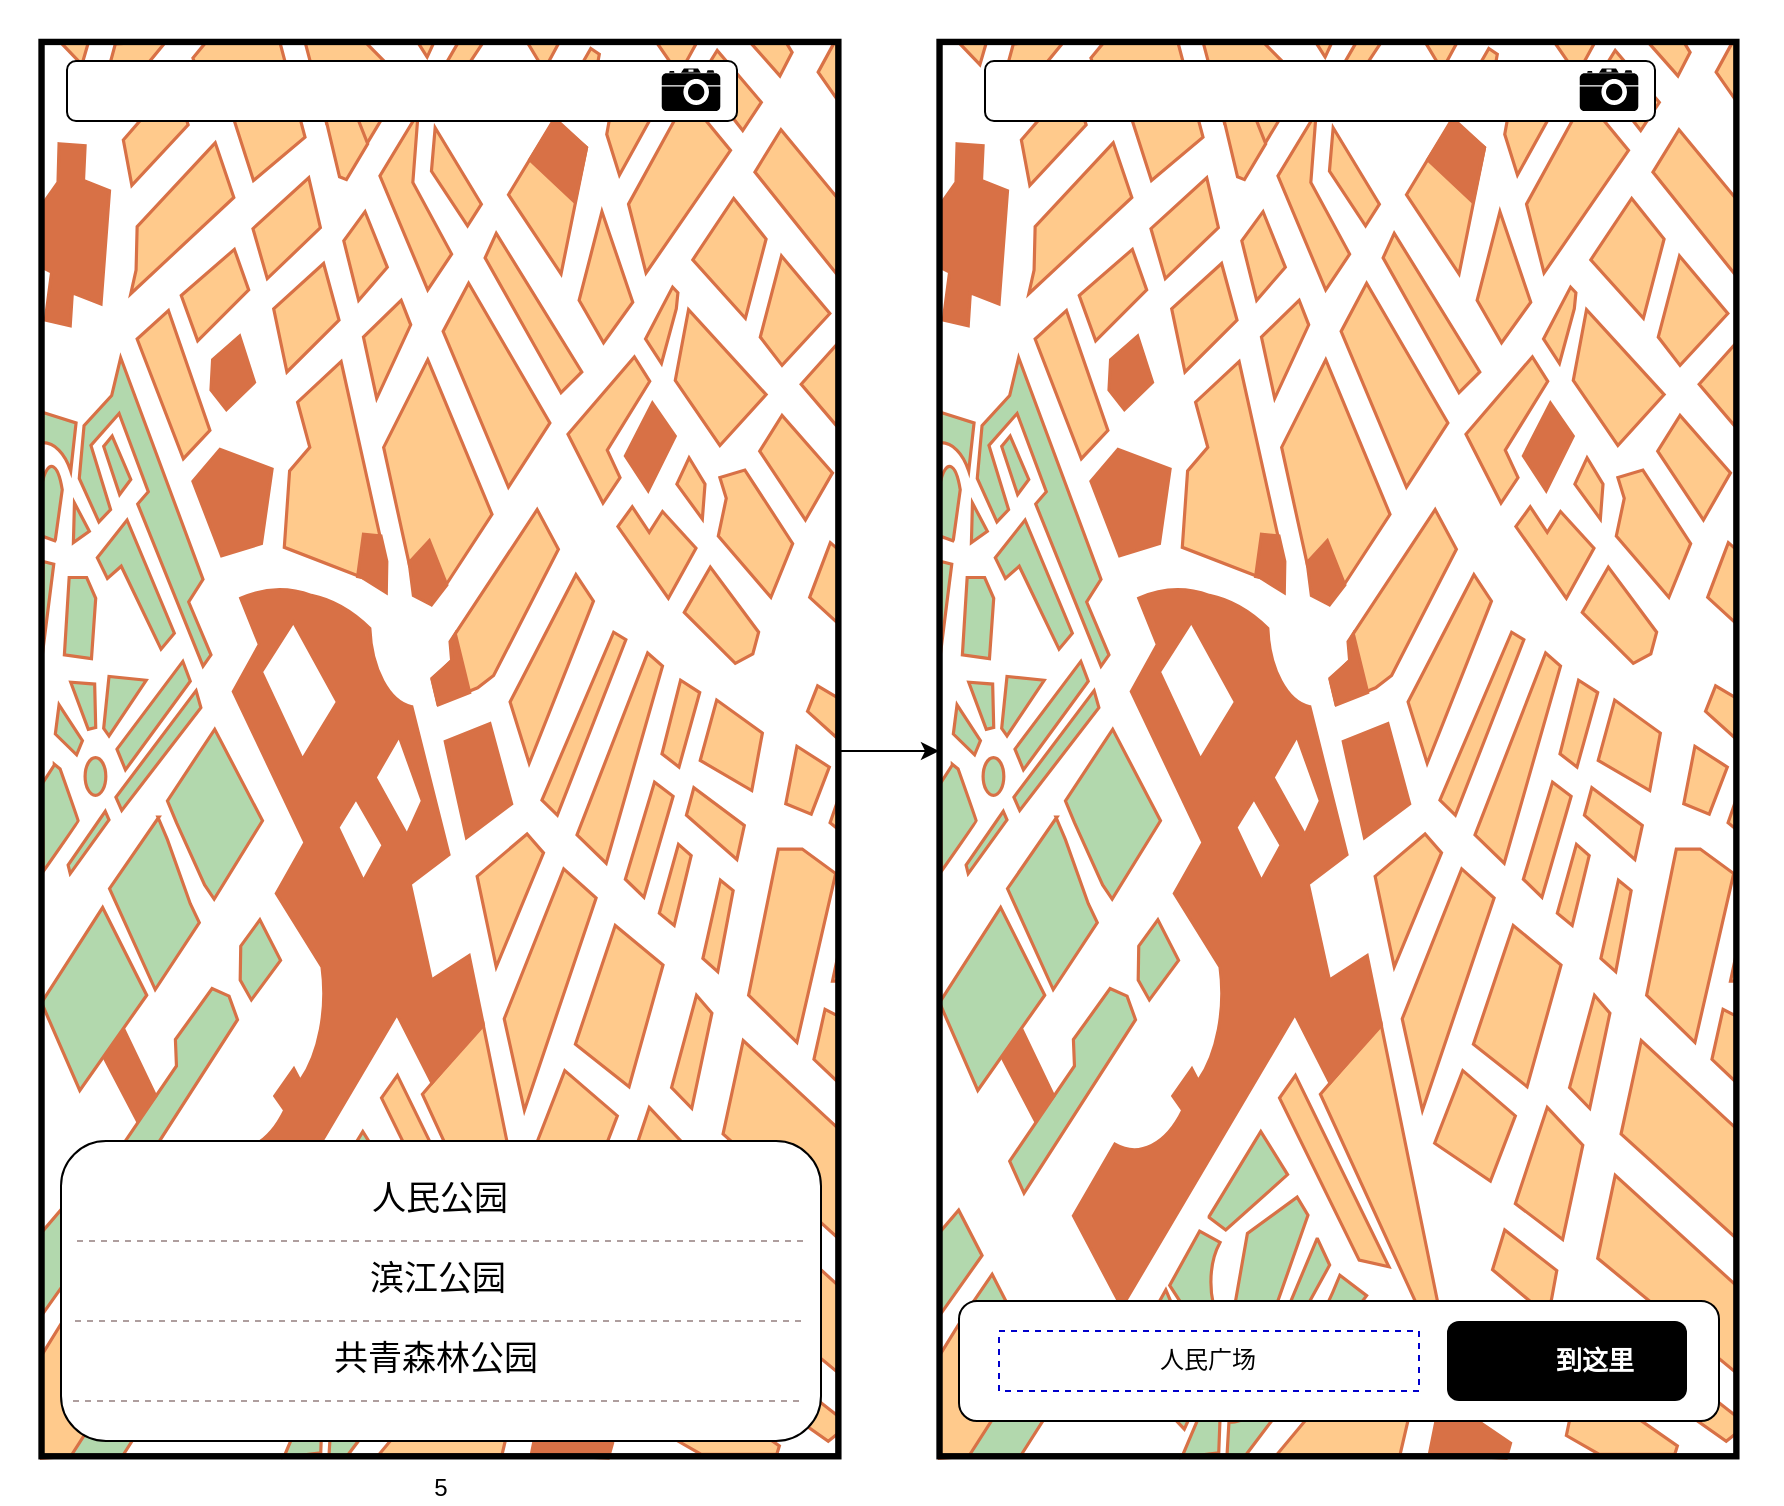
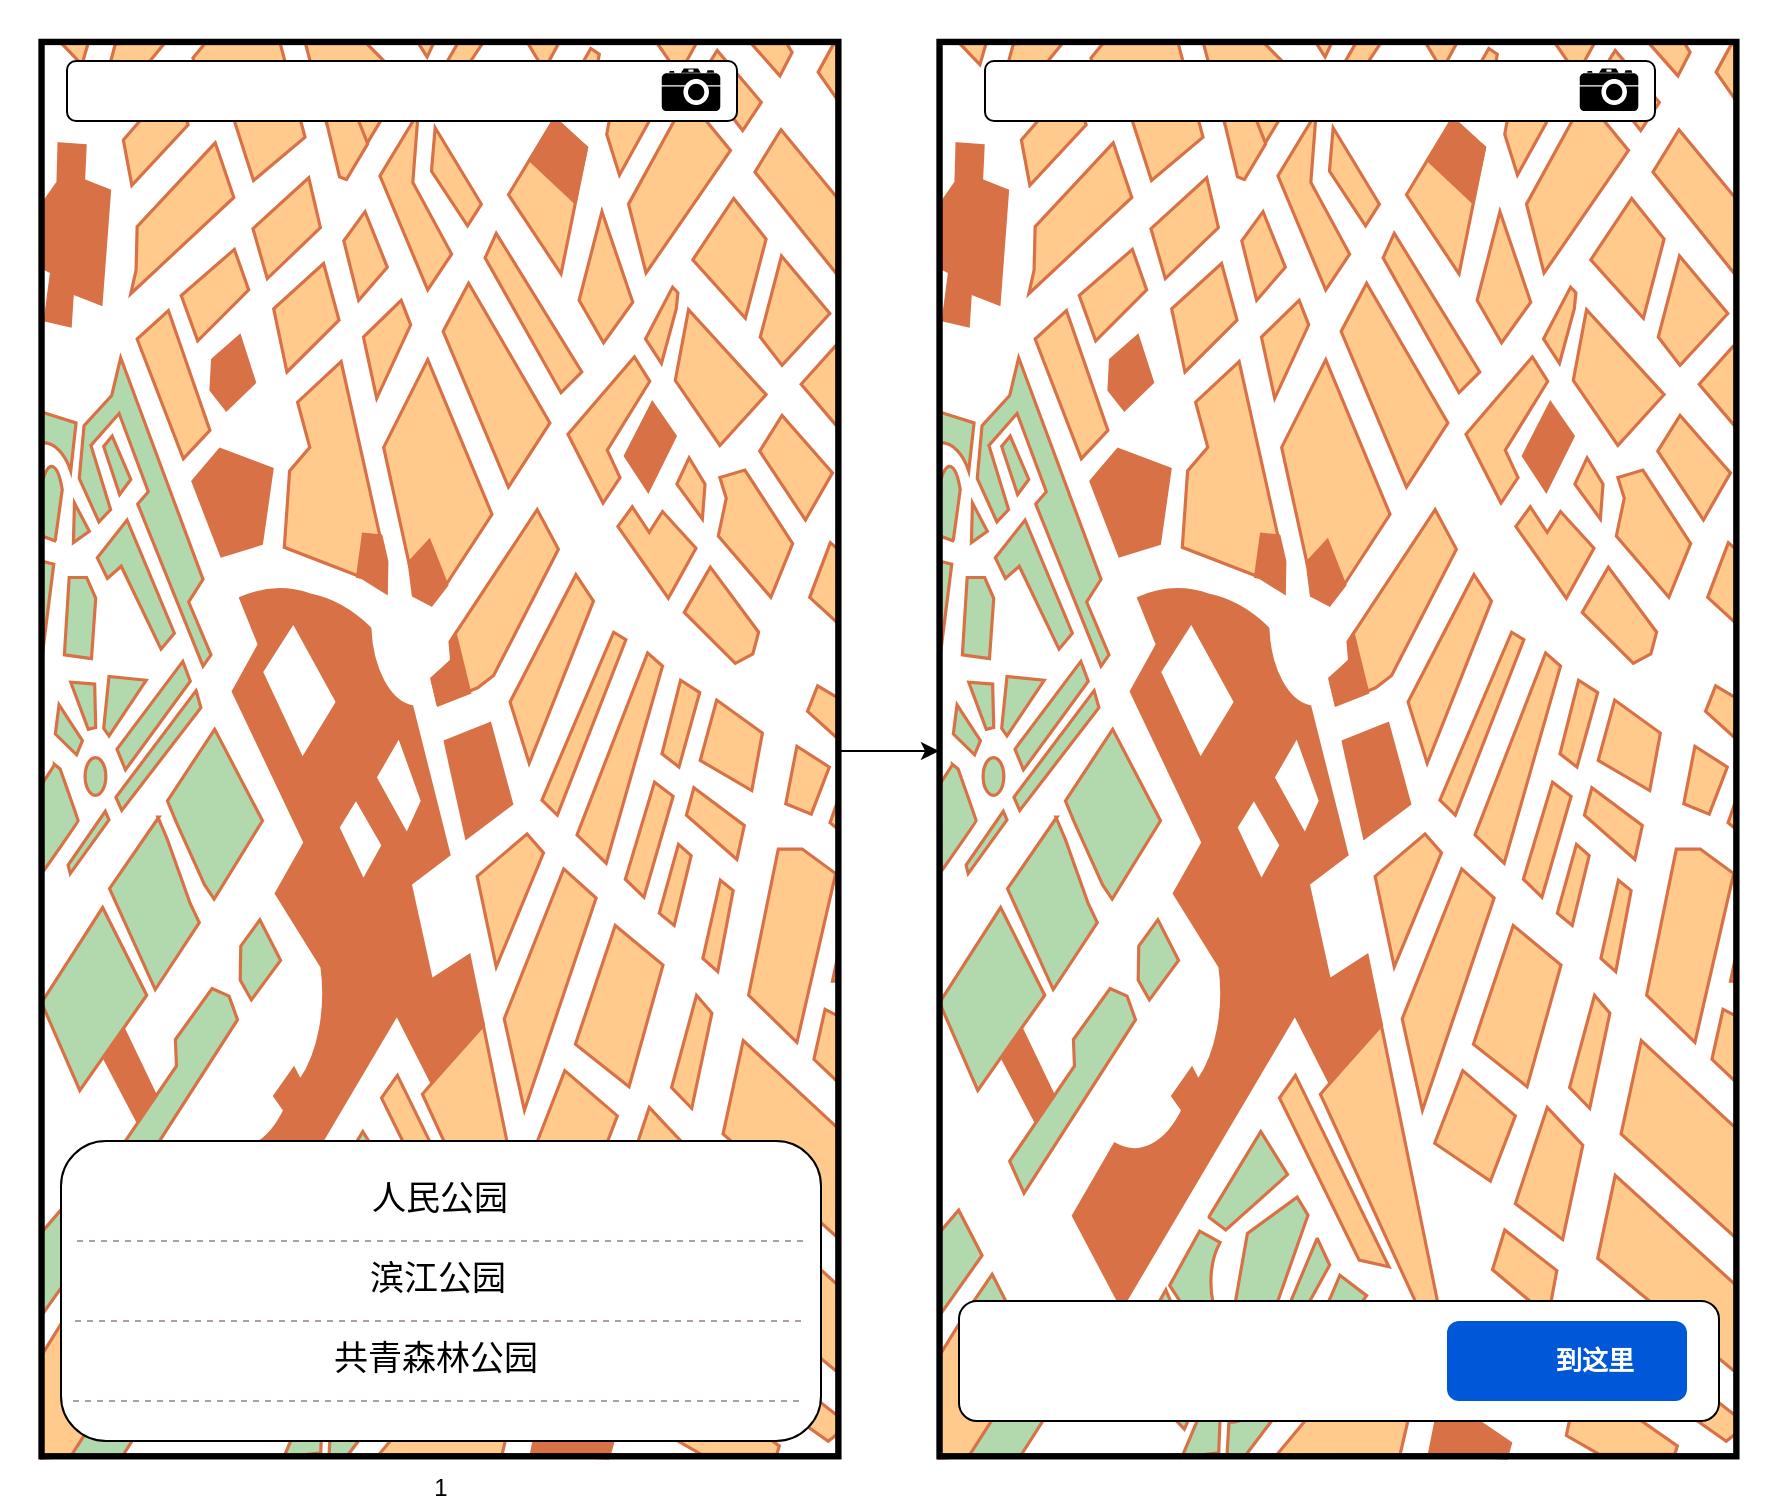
- <mxCell id="18" value="人民广场" style="text;html=1;align=center;verticalAlign=middle;whiteSpace=wrap;rounded=0;dashed=1;strokeColor=#0000CC;strokeWidth=1;" vertex="1" parent="15"><mxGeometry x="20" y="15" width="210" height="30" as="geometry" /></mxCell>
- <mxCell id="17" value="&lt;b&gt;&lt;font style=&quot;font-size: 13px;&quot;&gt;&amp;nbsp; &amp;nbsp; &amp;nbsp; &amp;nbsp; 到这里&lt;/font&gt;&lt;/b&gt;" style="rounded=1;fillColor=#000000;align=center;strokeColor=none;html=1;whiteSpace=wrap;fontColor=#ffffff;fontSize=12;shadow=0;glass=0;" vertex="1" parent="15"><mxGeometry x="244" y="10" width="120" height="40" as="geometry" /></mxCell>
+ <mxCell id="17" value="&lt;b&gt;&lt;font style=&quot;font-size: 13px;&quot;&gt;&amp;nbsp; &amp;nbsp; &amp;nbsp; &amp;nbsp; 到这里&lt;/font&gt;&lt;/b&gt;" style="rounded=1;fillColor=#0057D8;align=center;strokeColor=none;html=1;whiteSpace=wrap;fontColor=#ffffff;fontSize=12;shadow=0;glass=0;" vertex="1" parent="15"><mxGeometry x="244" y="10" width="120" height="40" as="geometry" /></mxCell>
- <mxCell id="3" value="5" style="verticalLabelPosition=bottom;shadow=0;dashed=0;align=center;html=1;verticalAlign=top;strokeWidth=1;shape=mxgraph.mockup.misc.map;rounded=1;" parent="1" vertex="1"><mxGeometry x="20" y="20" width="400" height="710" as="geometry" /></mxCell>
+ <mxCell id="3" value="1" style="verticalLabelPosition=bottom;shadow=0;dashed=0;align=center;html=1;verticalAlign=top;strokeWidth=1;shape=mxgraph.mockup.misc.map;rounded=1;" parent="1" vertex="1"><mxGeometry x="20" y="20" width="400" height="710" as="geometry" /></mxCell>
